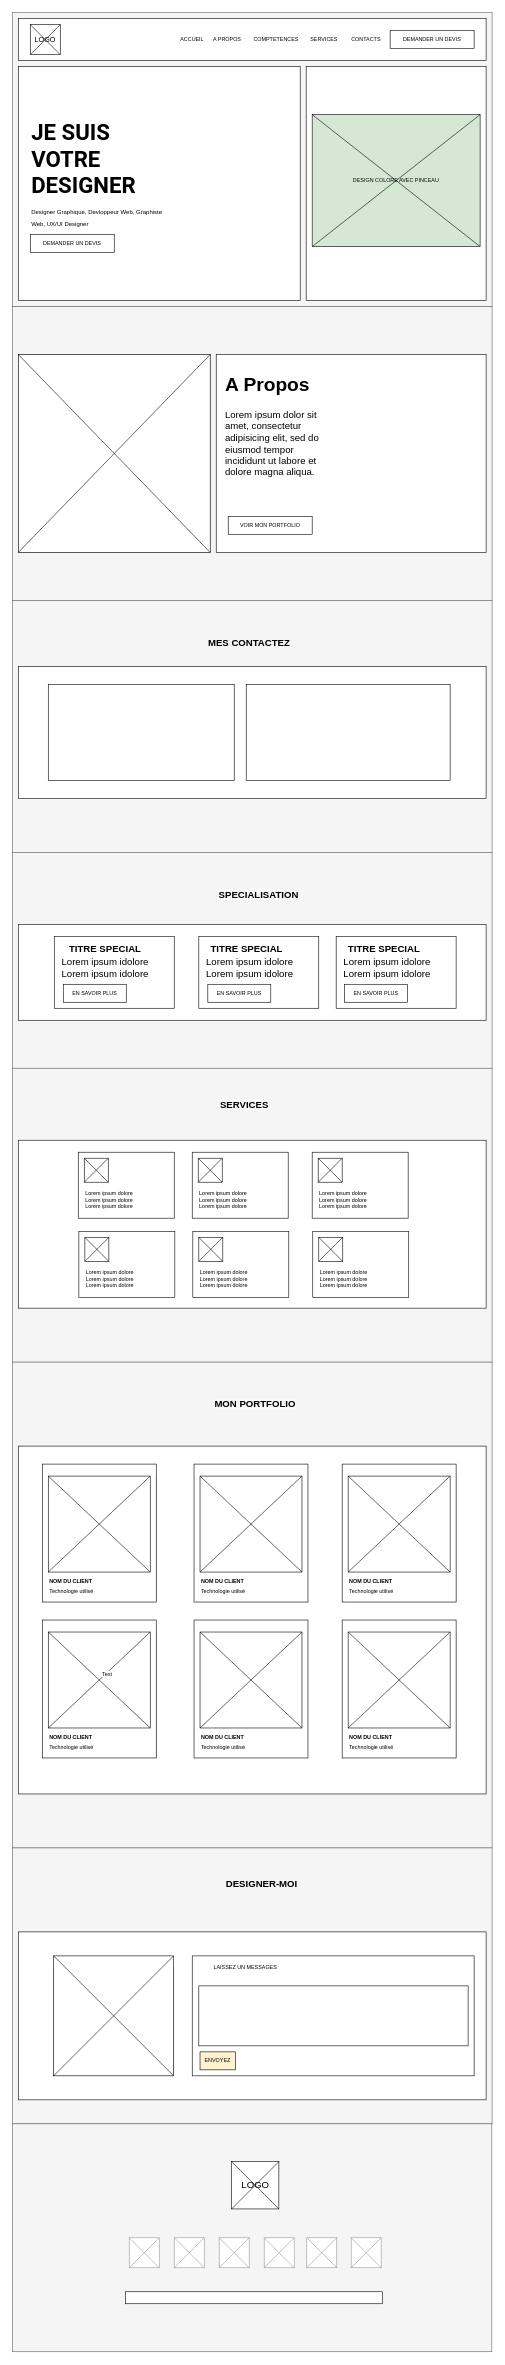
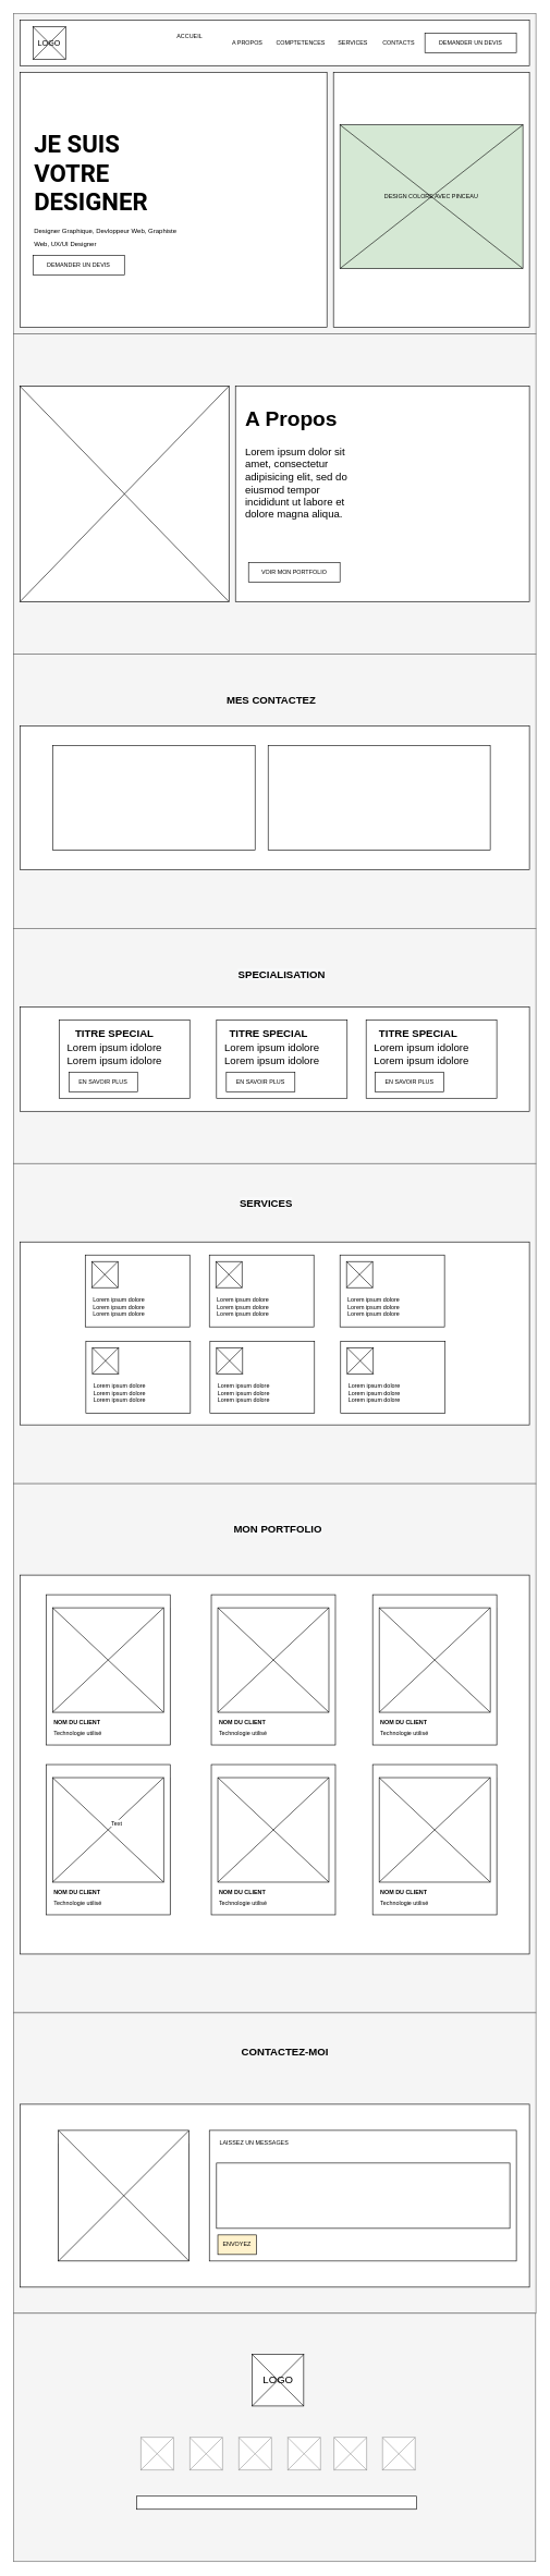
- <mxCell id="5" value="ACCUEIL" style="text;html=1;strokeColor=none;fillColor=none;align=center;verticalAlign=middle;whiteSpace=wrap;rounded=0;fontSize=9;" parent="1" vertex="1"><mxGeometry x="300" y="55" width="40" height="20" as="geometry" /></mxCell>
+ <mxCell id="5" value="ACCUEIL" style="text;html=1;strokeColor=none;fillColor=none;align=center;verticalAlign=middle;whiteSpace=wrap;rounded=0;fontSize=9;" parent="1" vertex="1"><mxGeometry x="270" y="45" width="40" height="20" as="geometry" /></mxCell>
- <mxCell id="170" value="&lt;span style=&quot;font-size: 16px ; font-weight: 700&quot;&gt;DESIGNER-MOI&lt;/span&gt;" style="text;html=1;strokeColor=none;fillColor=none;align=center;verticalAlign=middle;whiteSpace=wrap;rounded=0;fontSize=5;" parent="1" vertex="1"><mxGeometry x="350.75" y="3130" width="170.25" height="20" as="geometry" /></mxCell>
+ <mxCell id="170" value="&lt;span style=&quot;font-size: 16px ; font-weight: 700&quot;&gt;CONTACTEZ-MOI&lt;/span&gt;" style="text;html=1;strokeColor=none;fillColor=none;align=center;verticalAlign=middle;whiteSpace=wrap;rounded=0;fontSize=5;" parent="1" vertex="1"><mxGeometry x="350.75" y="3130" width="170.25" height="20" as="geometry" /></mxCell>
- <mxCell id="171" value="&lt;span style=&quot;font-size: 9px&quot;&gt;LAISSEZ UN MESSAGES&lt;/span&gt;" style="text;html=1;strokeColor=none;fillColor=none;align=left;verticalAlign=middle;whiteSpace=wrap;rounded=0;fontSize=5;" parent="1" vertex="1"><mxGeometry x="354" y="3270" width="147" height="20" as="geometry" /></mxCell>
+ <mxCell id="171" value="&lt;span style=&quot;font-size: 9px&quot;&gt;LAISSEZ UN MESSAGES&lt;/span&gt;" style="text;html=1;strokeColor=none;fillColor=none;align=left;verticalAlign=middle;whiteSpace=wrap;rounded=0;fontSize=5;" parent="1" vertex="1"><mxGeometry x="334" y="3270" width="147" height="20" as="geometry" /></mxCell>
